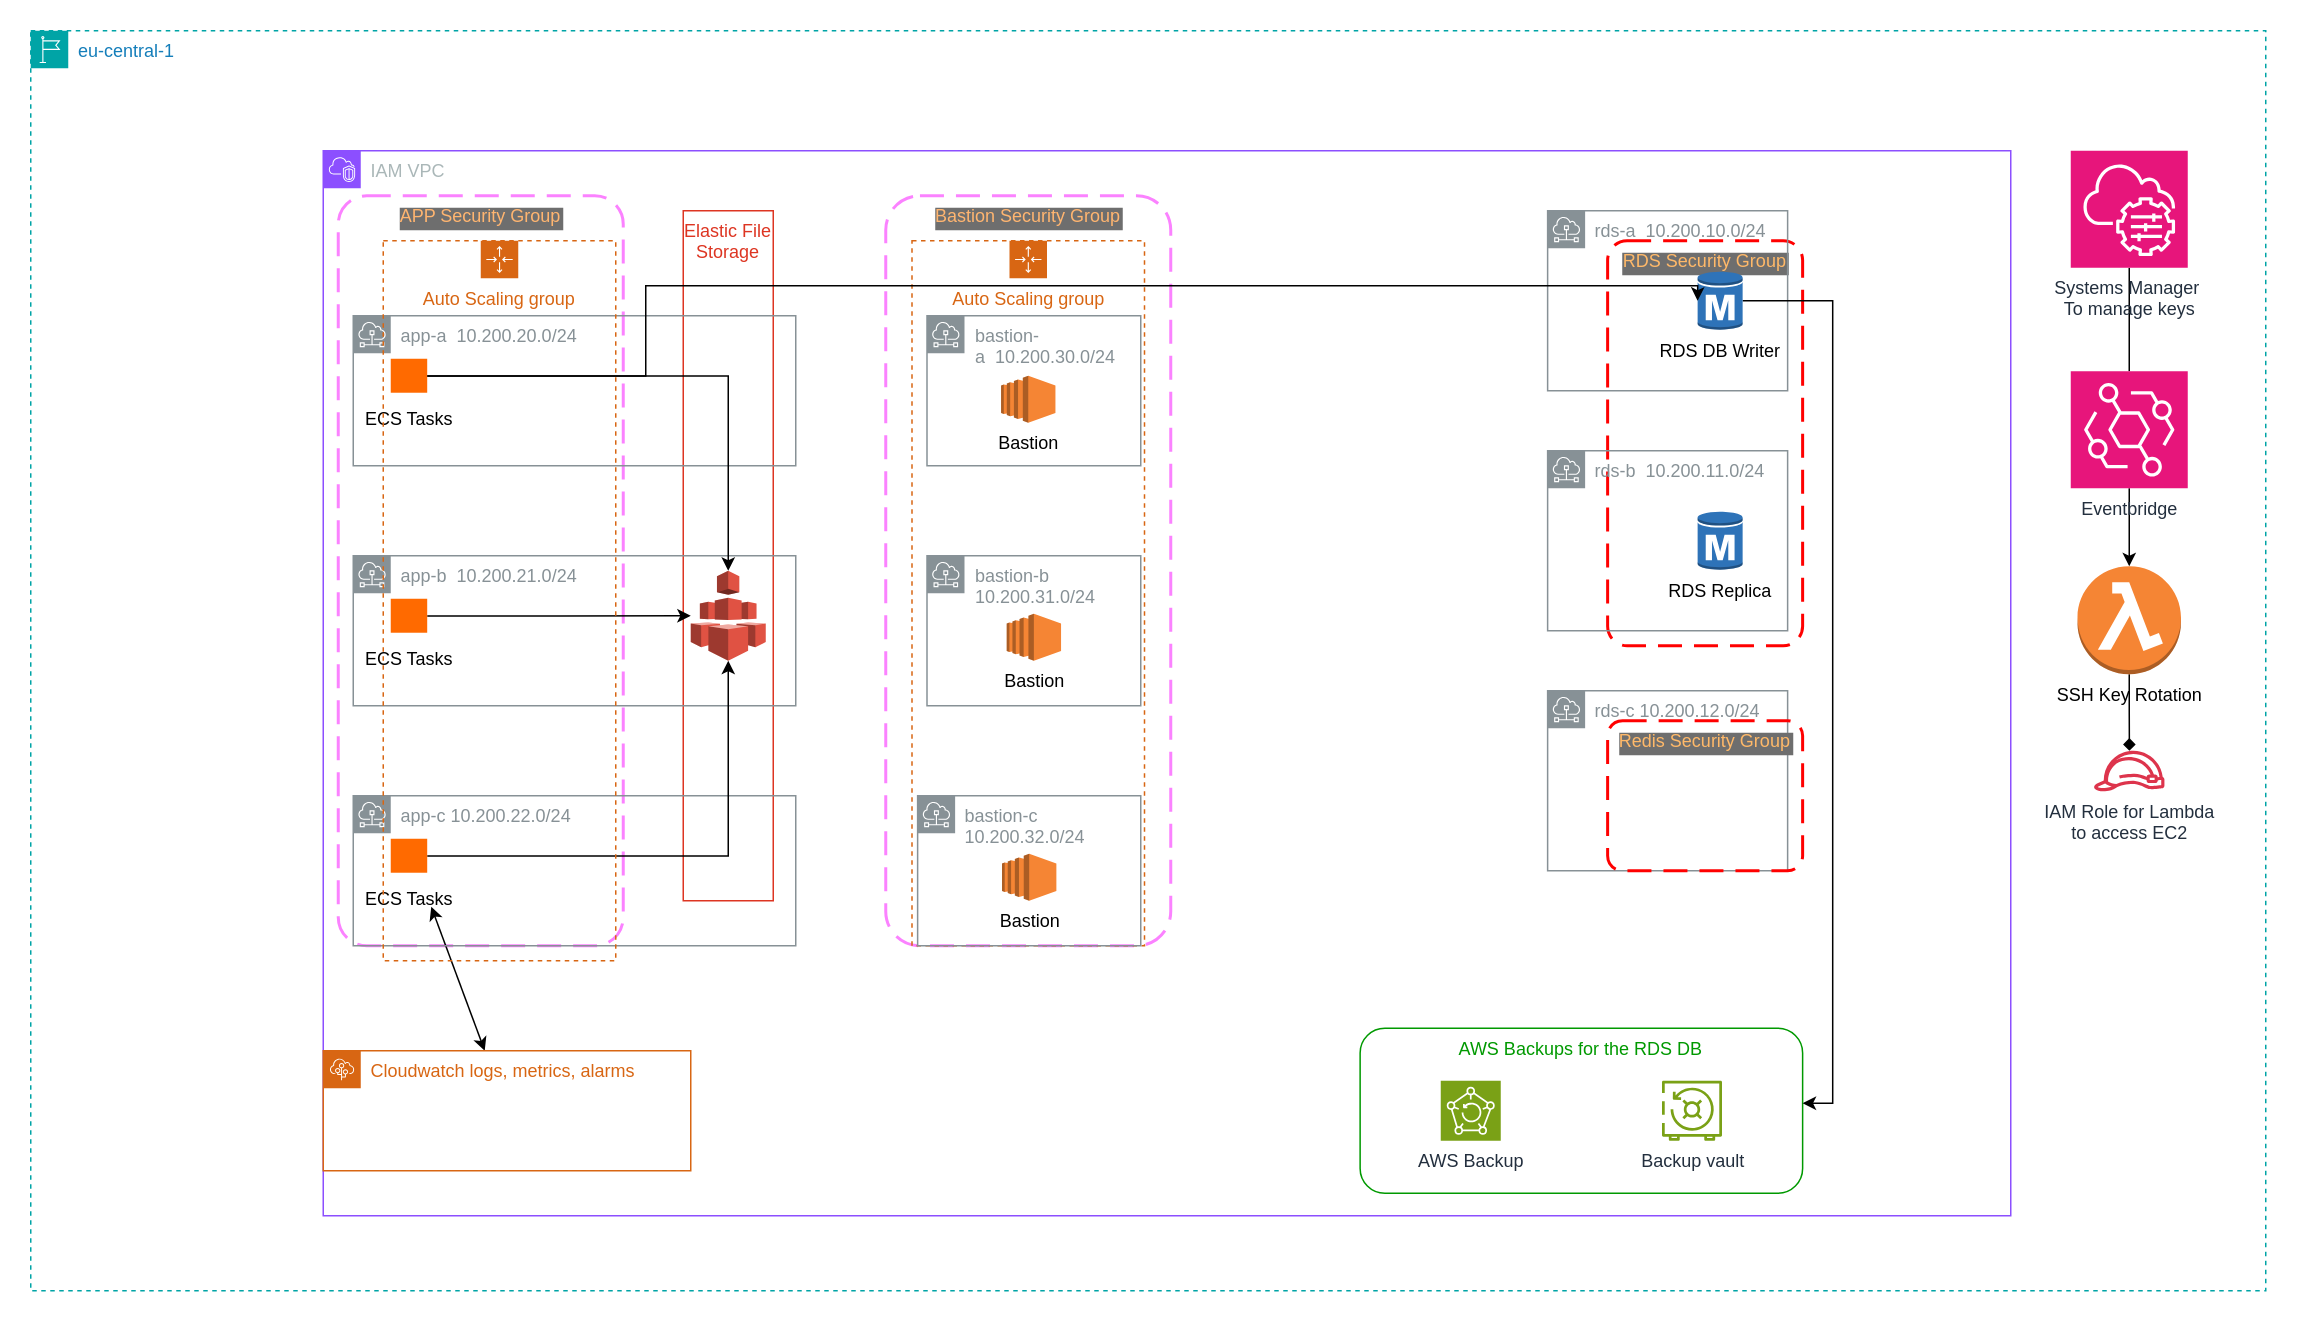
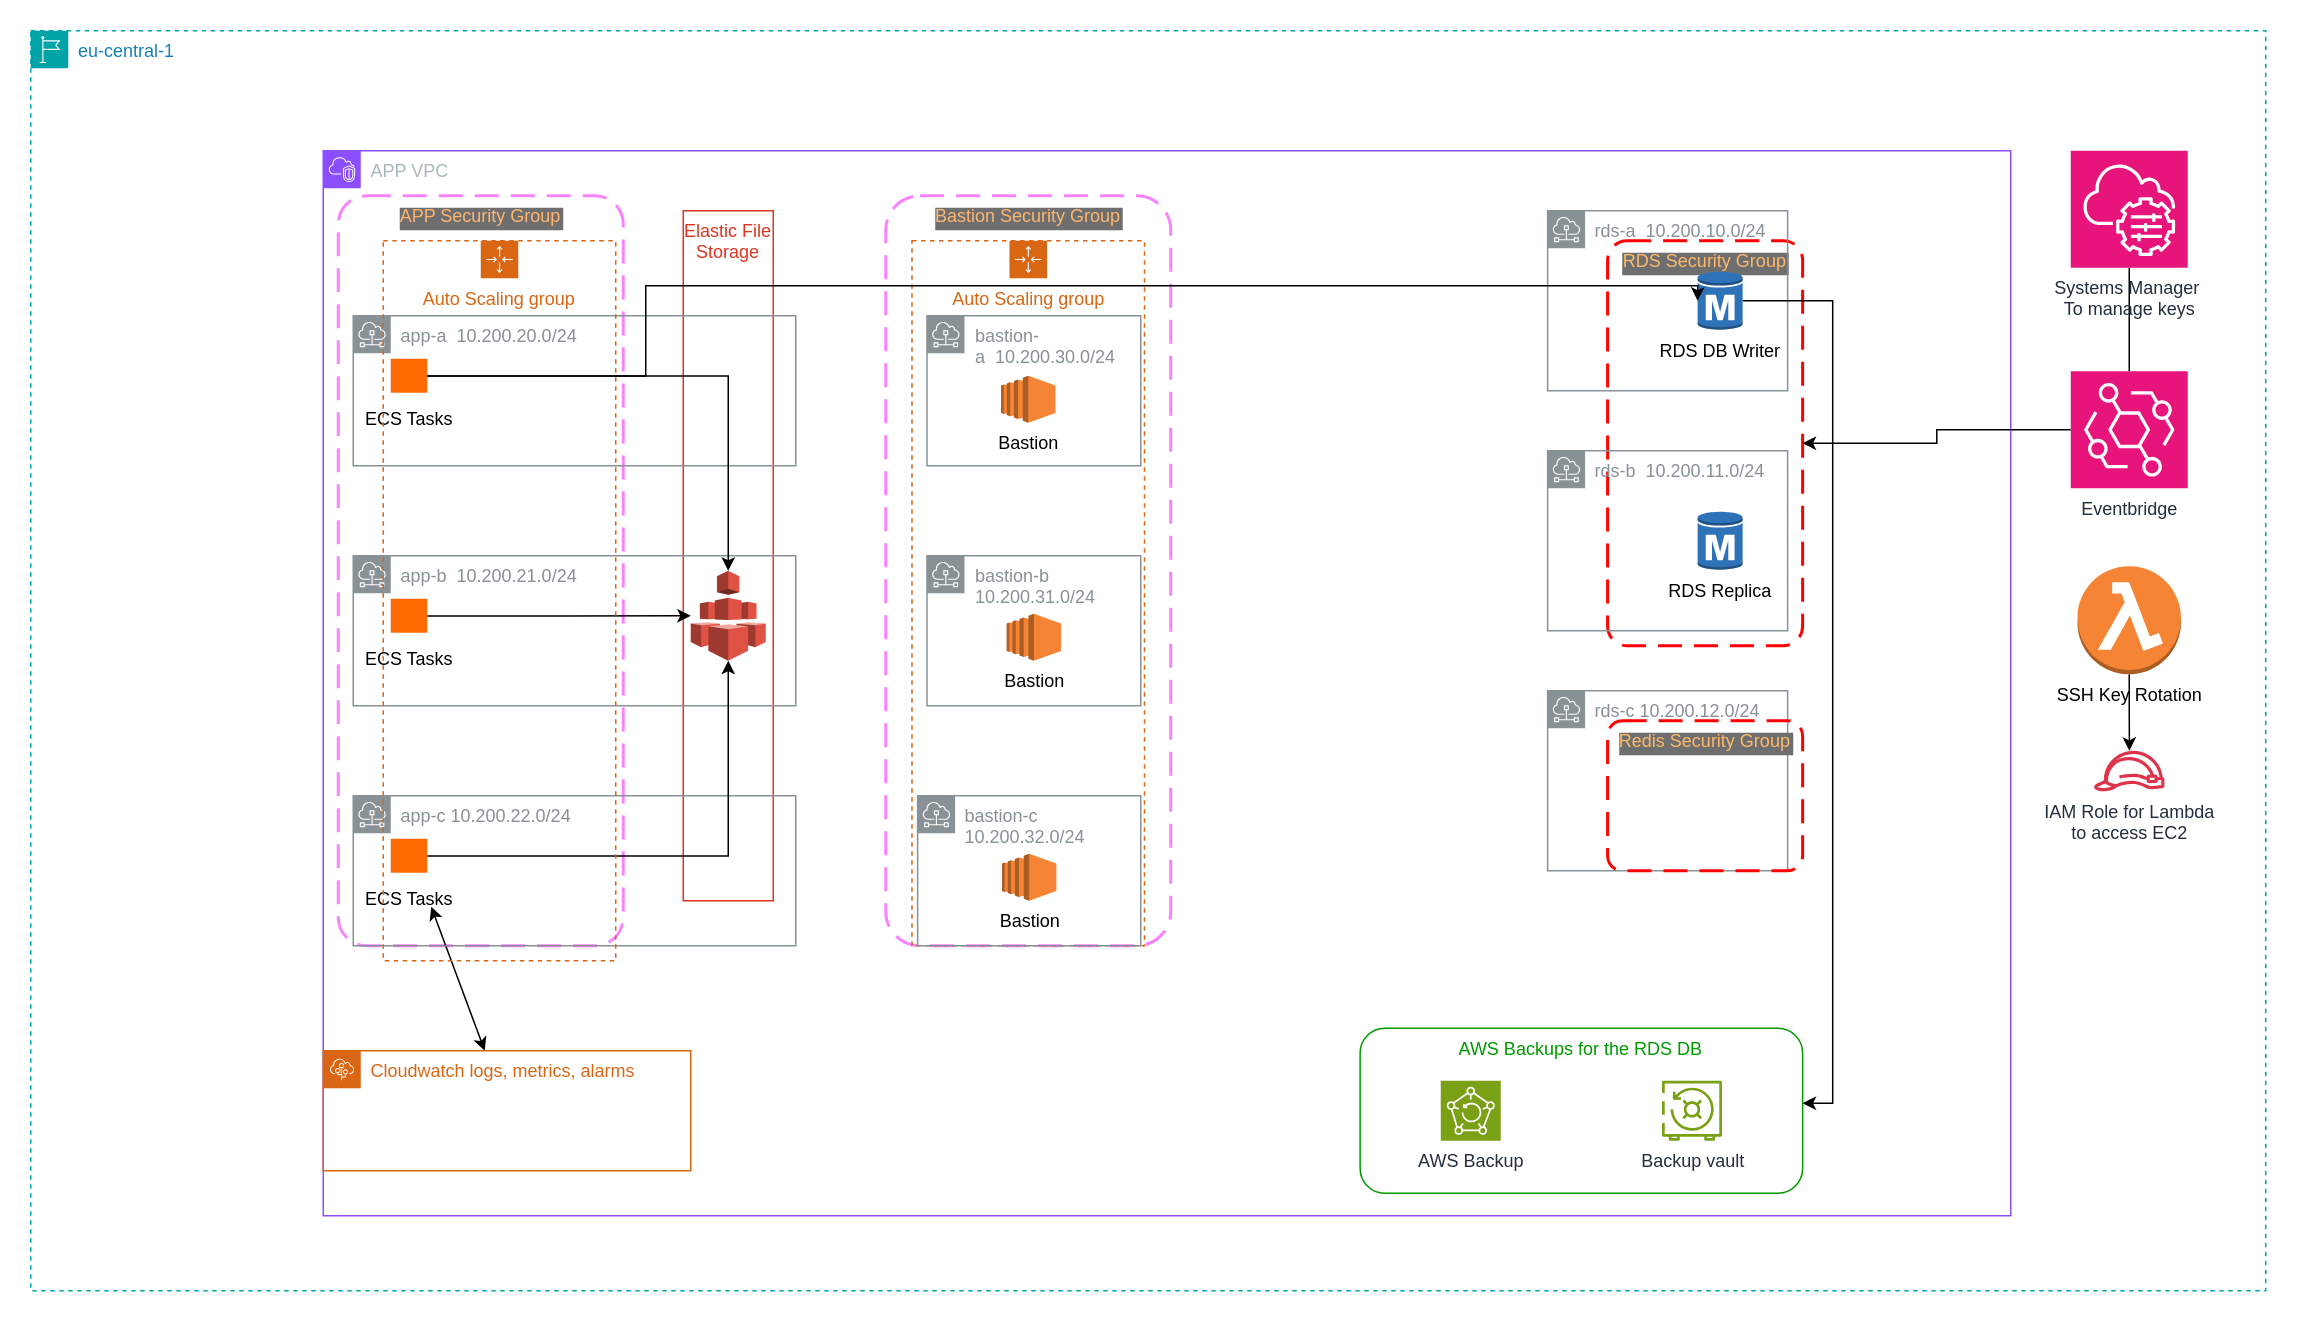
- <mxCell id="7" value="IAM VPC" style="points=[[0,0],[0.25,0],[0.5,0],[0.75,0],[1,0],[1,0.25],[1,0.5],[1,0.75],[1,1],[0.75,1],[0.5,1],[0.25,1],[0,1],[0,0.75],[0,0.5],[0,0.25]];outlineConnect=0;gradientColor=none;html=1;whiteSpace=wrap;fontSize=12;fontStyle=0;container=0;pointerEvents=0;collapsible=0;recursiveResize=0;shape=mxgraph.aws4.group;grIcon=mxgraph.aws4.group_vpc2;strokeColor=#8C4FFF;fillColor=none;verticalAlign=top;align=left;spacingLeft=30;fontColor=#AAB7B8;dashed=0;" parent="1" vertex="1"><mxGeometry x="215" y="100" width="1125" height="710" as="geometry" /></mxCell>
+ <mxCell id="7" value="APP VPC" style="points=[[0,0],[0.25,0],[0.5,0],[0.75,0],[1,0],[1,0.25],[1,0.5],[1,0.75],[1,1],[0.75,1],[0.5,1],[0.25,1],[0,1],[0,0.75],[0,0.5],[0,0.25]];outlineConnect=0;gradientColor=none;html=1;whiteSpace=wrap;fontSize=12;fontStyle=0;container=0;pointerEvents=0;collapsible=0;recursiveResize=0;shape=mxgraph.aws4.group;grIcon=mxgraph.aws4.group_vpc2;strokeColor=#8C4FFF;fillColor=none;verticalAlign=top;align=left;spacingLeft=30;fontColor=#AAB7B8;dashed=0;" parent="1" vertex="1"><mxGeometry x="215" y="100" width="1125" height="710" as="geometry" /></mxCell>
- <mxCell id="39" style="edgeStyle=orthogonalEdgeStyle;rounded=0;orthogonalLoop=1;jettySize=auto;html=1;" edge="1" parent="1" source="40" target="38"><mxGeometry relative="1" as="geometry" /></mxCell>
+ <mxCell id="39" style="edgeStyle=orthogonalEdgeStyle;rounded=0;orthogonalLoop=1;jettySize=auto;html=1;" edge="1" parent="1" source="40" target="26"><mxGeometry relative="1" as="geometry" /></mxCell>
- <mxCell id="37" style="edgeStyle=orthogonalEdgeStyle;rounded=0;orthogonalLoop=1;jettySize=auto;html=1;endArrow=diamond;" edge="1" parent="1" source="38" target="41"><mxGeometry relative="1" as="geometry" /></mxCell>
+ <mxCell id="37" style="edgeStyle=orthogonalEdgeStyle;rounded=0;orthogonalLoop=1;jettySize=auto;html=1;" edge="1" parent="1" source="38" target="41"><mxGeometry relative="1" as="geometry" /></mxCell>
